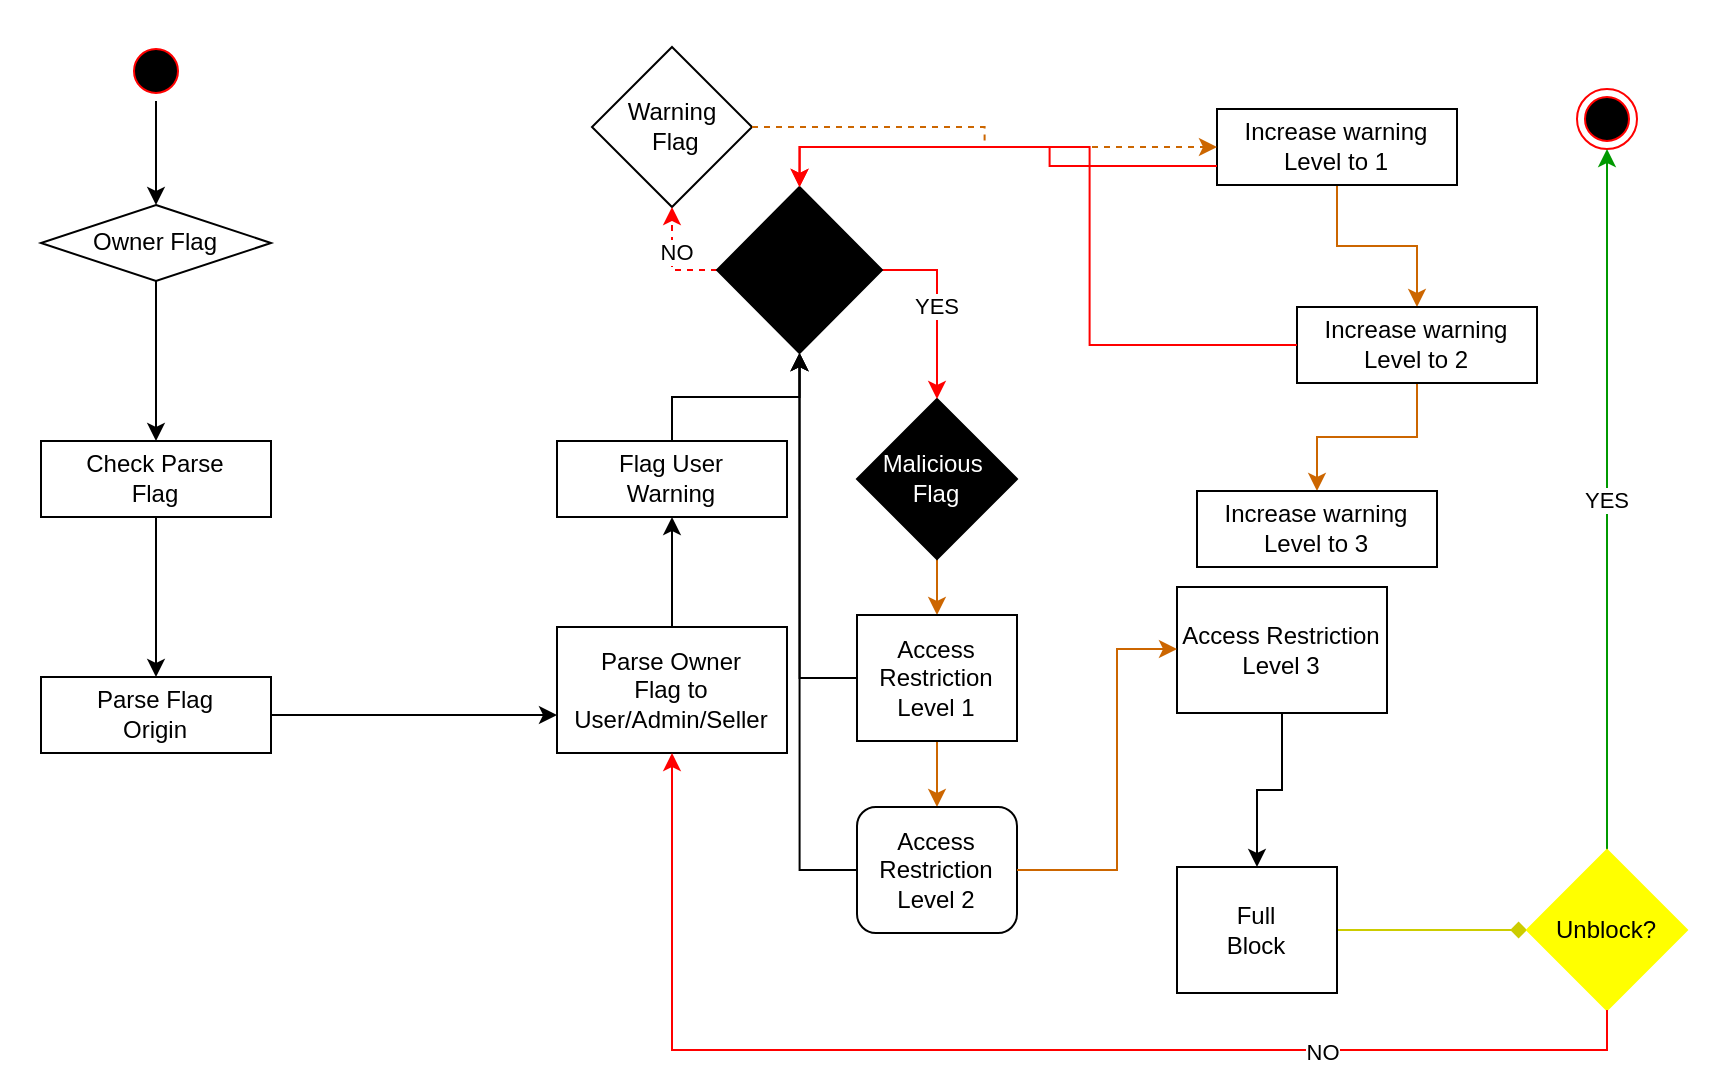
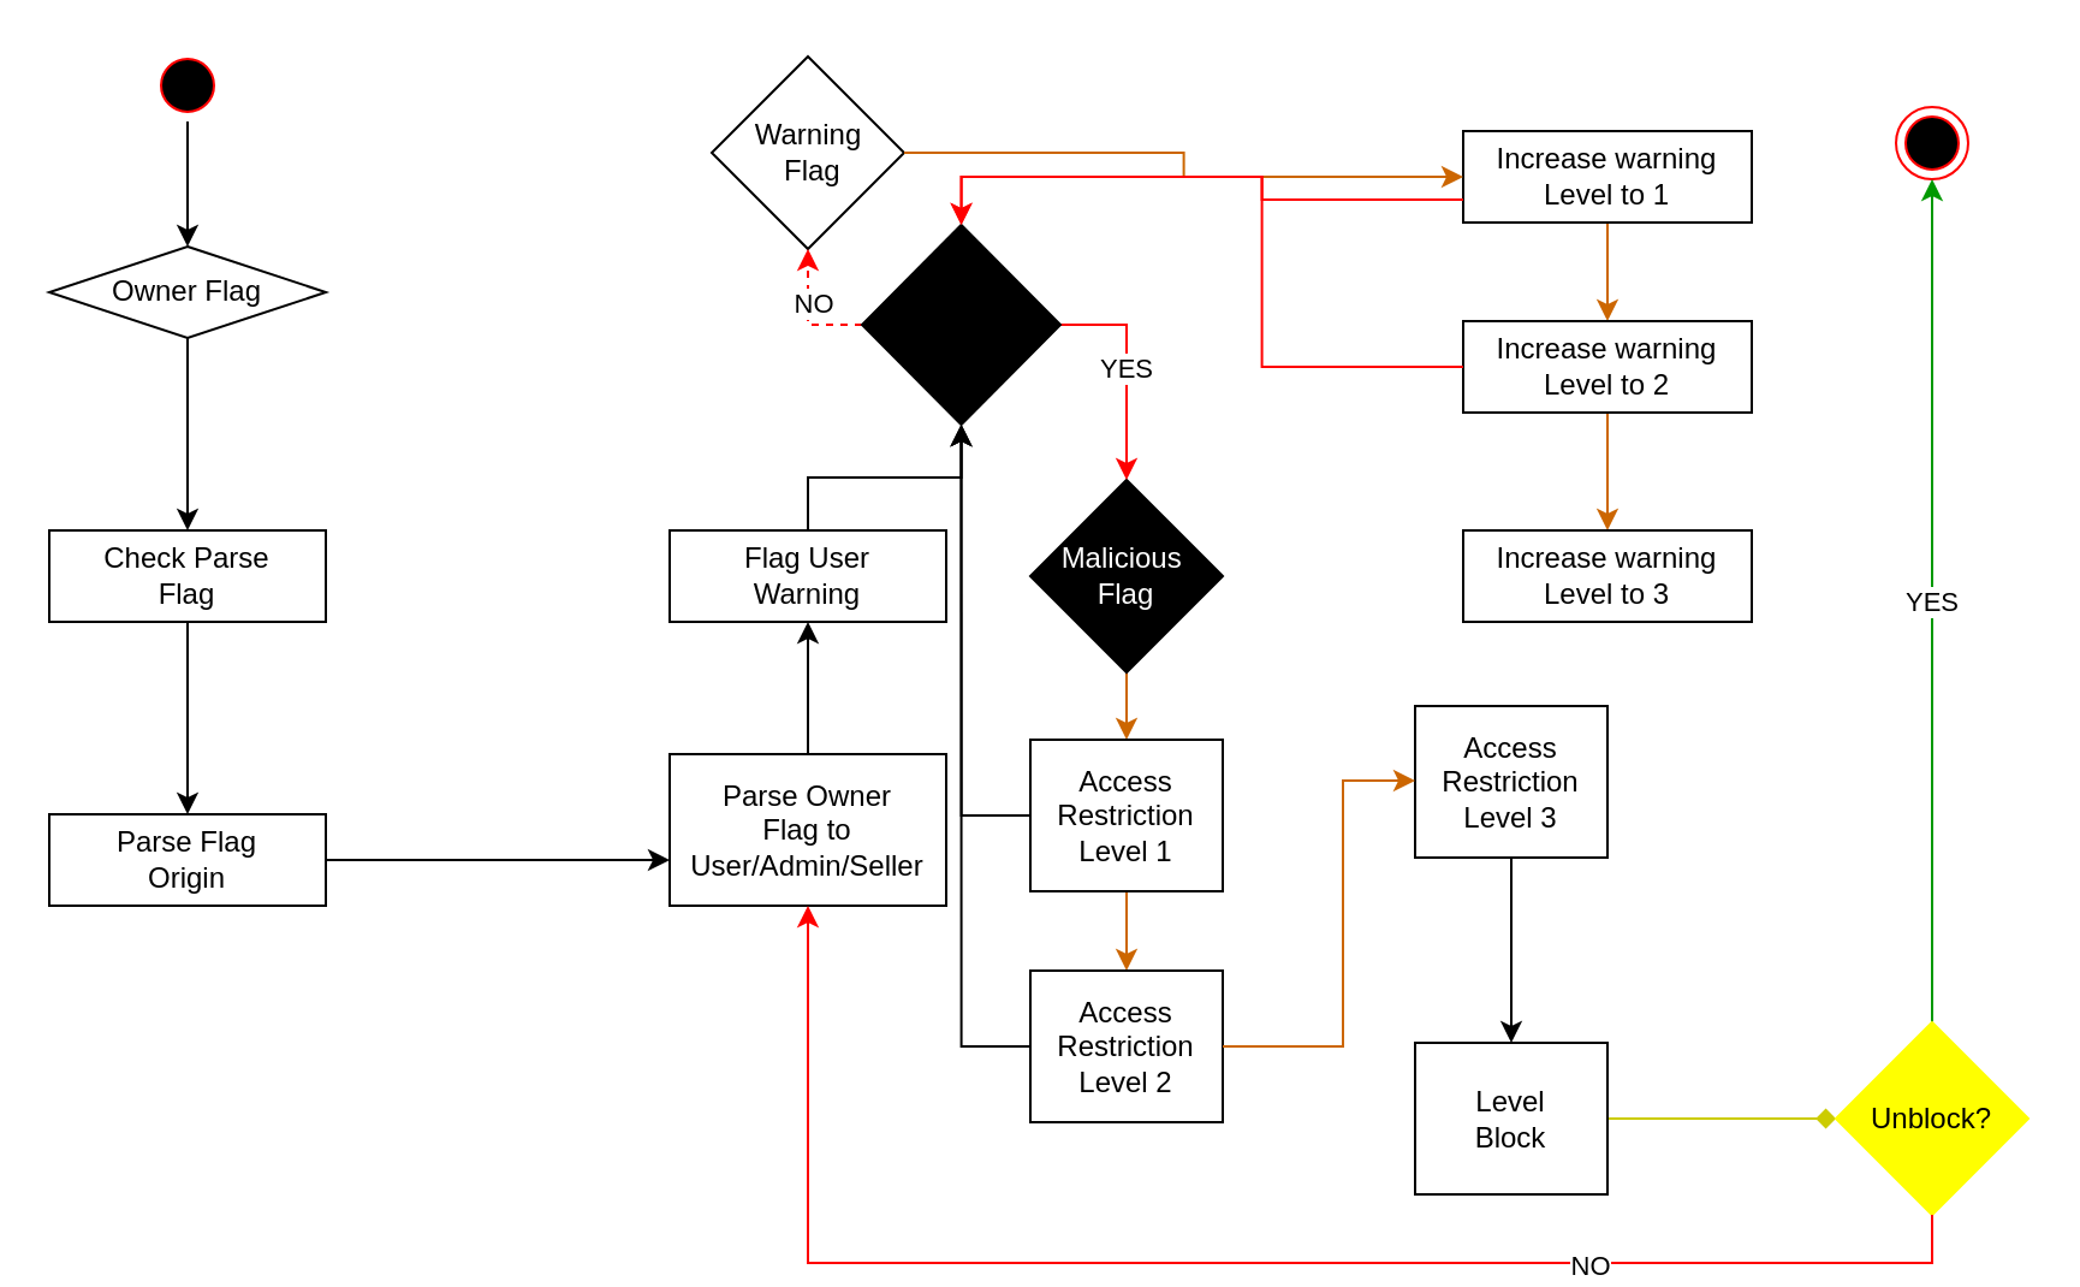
- <mxCell id="38" value="" style="edgeStyle=orthogonalEdgeStyle;rounded=0;orthogonalLoop=1;jettySize=auto;html=1;strokeColor=#CC6600;dashed=1;" parent="1" source="16" target="28" edge="1"><mxGeometry relative="1" as="geometry" /></mxCell>
+ <mxCell id="38" value="" style="edgeStyle=orthogonalEdgeStyle;rounded=0;orthogonalLoop=1;jettySize=auto;html=1;strokeColor=#CC6600;" parent="1" source="16" target="28" edge="1"><mxGeometry relative="1" as="geometry" /></mxCell>
- <mxCell id="30" value="&lt;div&gt;Increase warning &lt;br&gt;&lt;/div&gt;&lt;div&gt;Level to 2&lt;br&gt;&lt;/div&gt;" style="whiteSpace=wrap;html=1;fillColor=rgb(255, 255, 255);strokeColor=rgb(0, 0, 0);fontColor=rgb(0, 0, 0);rounded=0;" parent="1" vertex="1"><mxGeometry x="648" y="153" width="120" height="38" as="geometry" /></mxCell>
+ <mxCell id="30" value="&lt;div&gt;Increase warning &lt;br&gt;&lt;/div&gt;&lt;div&gt;Level to 2&lt;br&gt;&lt;/div&gt;" style="whiteSpace=wrap;html=1;fillColor=rgb(255, 255, 255);strokeColor=rgb(0, 0, 0);fontColor=rgb(0, 0, 0);rounded=0;" parent="1" vertex="1"><mxGeometry x="608" y="133" width="120" height="38" as="geometry" /></mxCell>
- <mxCell id="31" value="&lt;div&gt;Increase warning &lt;br&gt;&lt;/div&gt;&lt;div&gt;Level to 3&lt;br&gt;&lt;/div&gt;" style="whiteSpace=wrap;html=1;fillColor=rgb(255, 255, 255);strokeColor=rgb(0, 0, 0);fontColor=rgb(0, 0, 0);rounded=0;" parent="1" vertex="1"><mxGeometry x="598" y="245" width="120" height="38" as="geometry" /></mxCell>
+ <mxCell id="31" value="&lt;div&gt;Increase warning &lt;br&gt;&lt;/div&gt;&lt;div&gt;Level to 3&lt;br&gt;&lt;/div&gt;" style="whiteSpace=wrap;html=1;fillColor=rgb(255, 255, 255);strokeColor=rgb(0, 0, 0);fontColor=rgb(0, 0, 0);rounded=0;" parent="1" vertex="1"><mxGeometry x="608" y="220" width="120" height="38" as="geometry" /></mxCell>
- <mxCell id="33" value="&lt;div&gt;Access Restriction&lt;/div&gt;&lt;div&gt;Level 3&lt;br&gt;&lt;/div&gt;" style="whiteSpace=wrap;html=1;fillColor=rgb(255, 255, 255);strokeColor=rgb(0, 0, 0);fontColor=rgb(0, 0, 0);rounded=0;" parent="1" vertex="1"><mxGeometry x="588" y="293" width="105" height="63" as="geometry" /></mxCell>
+ <mxCell id="33" value="&lt;div&gt;Access Restriction&lt;/div&gt;&lt;div&gt;Level 3&lt;br&gt;&lt;/div&gt;" style="whiteSpace=wrap;html=1;fillColor=rgb(255, 255, 255);strokeColor=rgb(0, 0, 0);fontColor=rgb(0, 0, 0);rounded=0;" parent="1" vertex="1"><mxGeometry x="588" y="293" width="80" height="63" as="geometry" /></mxCell>
- <mxCell id="25" value="&lt;div&gt;Access Restriction&lt;/div&gt;&lt;div&gt;Level 2&lt;br&gt;&lt;/div&gt;" style="whiteSpace=wrap;html=1;fillColor=rgb(255, 255, 255);strokeColor=rgb(0, 0, 0);fontColor=rgb(0, 0, 0);rounded=1;" parent="1" vertex="1"><mxGeometry x="428" y="403" width="80" height="63" as="geometry" /></mxCell>
+ <mxCell id="25" value="&lt;div&gt;Access Restriction&lt;/div&gt;&lt;div&gt;Level 2&lt;br&gt;&lt;/div&gt;" style="whiteSpace=wrap;html=1;fillColor=rgb(255, 255, 255);strokeColor=rgb(0, 0, 0);fontColor=rgb(0, 0, 0);rounded=0;" parent="1" vertex="1"><mxGeometry x="428" y="403" width="80" height="63" as="geometry" /></mxCell>
- <mxCell id="35" value="&lt;div&gt;Full&lt;br&gt;&lt;/div&gt;&lt;div&gt;Block&lt;br&gt;&lt;/div&gt;" style="whiteSpace=wrap;html=1;fillColor=rgb(255, 255, 255);strokeColor=rgb(0, 0, 0);fontColor=rgb(0, 0, 0);rounded=0;" parent="1" vertex="1"><mxGeometry x="588" y="433" width="80" height="63" as="geometry" /></mxCell>
+ <mxCell id="35" value="&lt;div&gt;Level&lt;br&gt;&lt;/div&gt;&lt;div&gt;Block&lt;br&gt;&lt;/div&gt;" style="whiteSpace=wrap;html=1;fillColor=rgb(255, 255, 255);strokeColor=rgb(0, 0, 0);fontColor=rgb(0, 0, 0);rounded=0;" parent="1" vertex="1"><mxGeometry x="588" y="433" width="80" height="63" as="geometry" /></mxCell>
